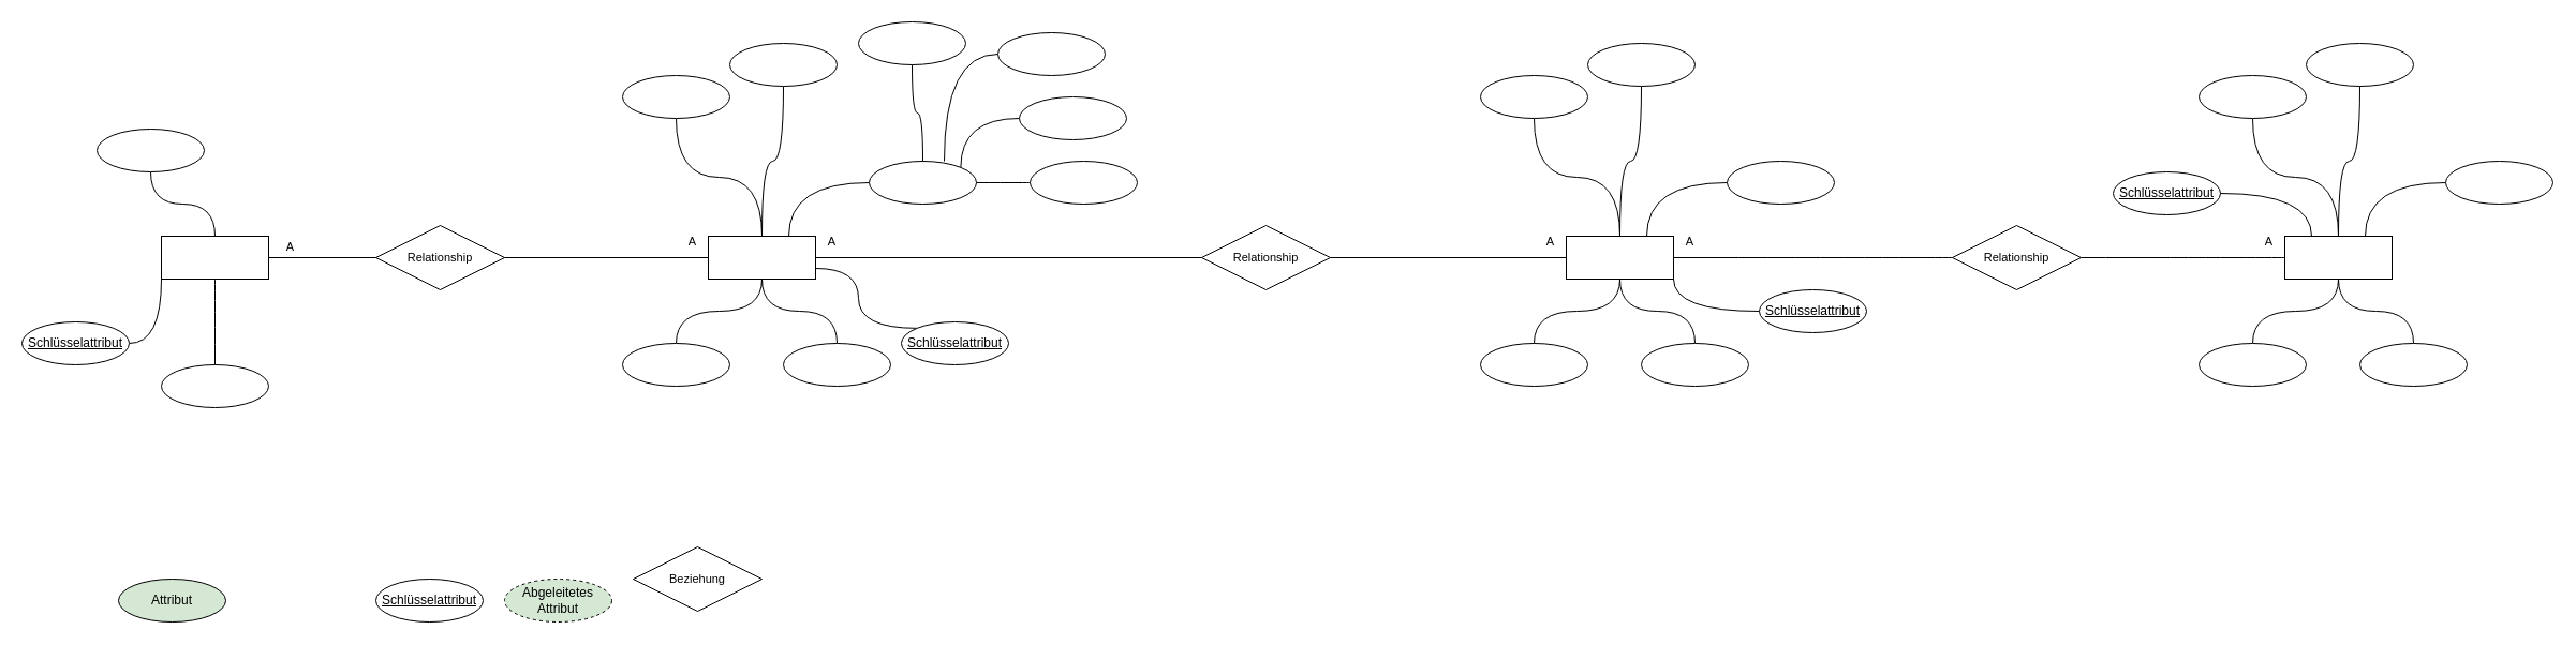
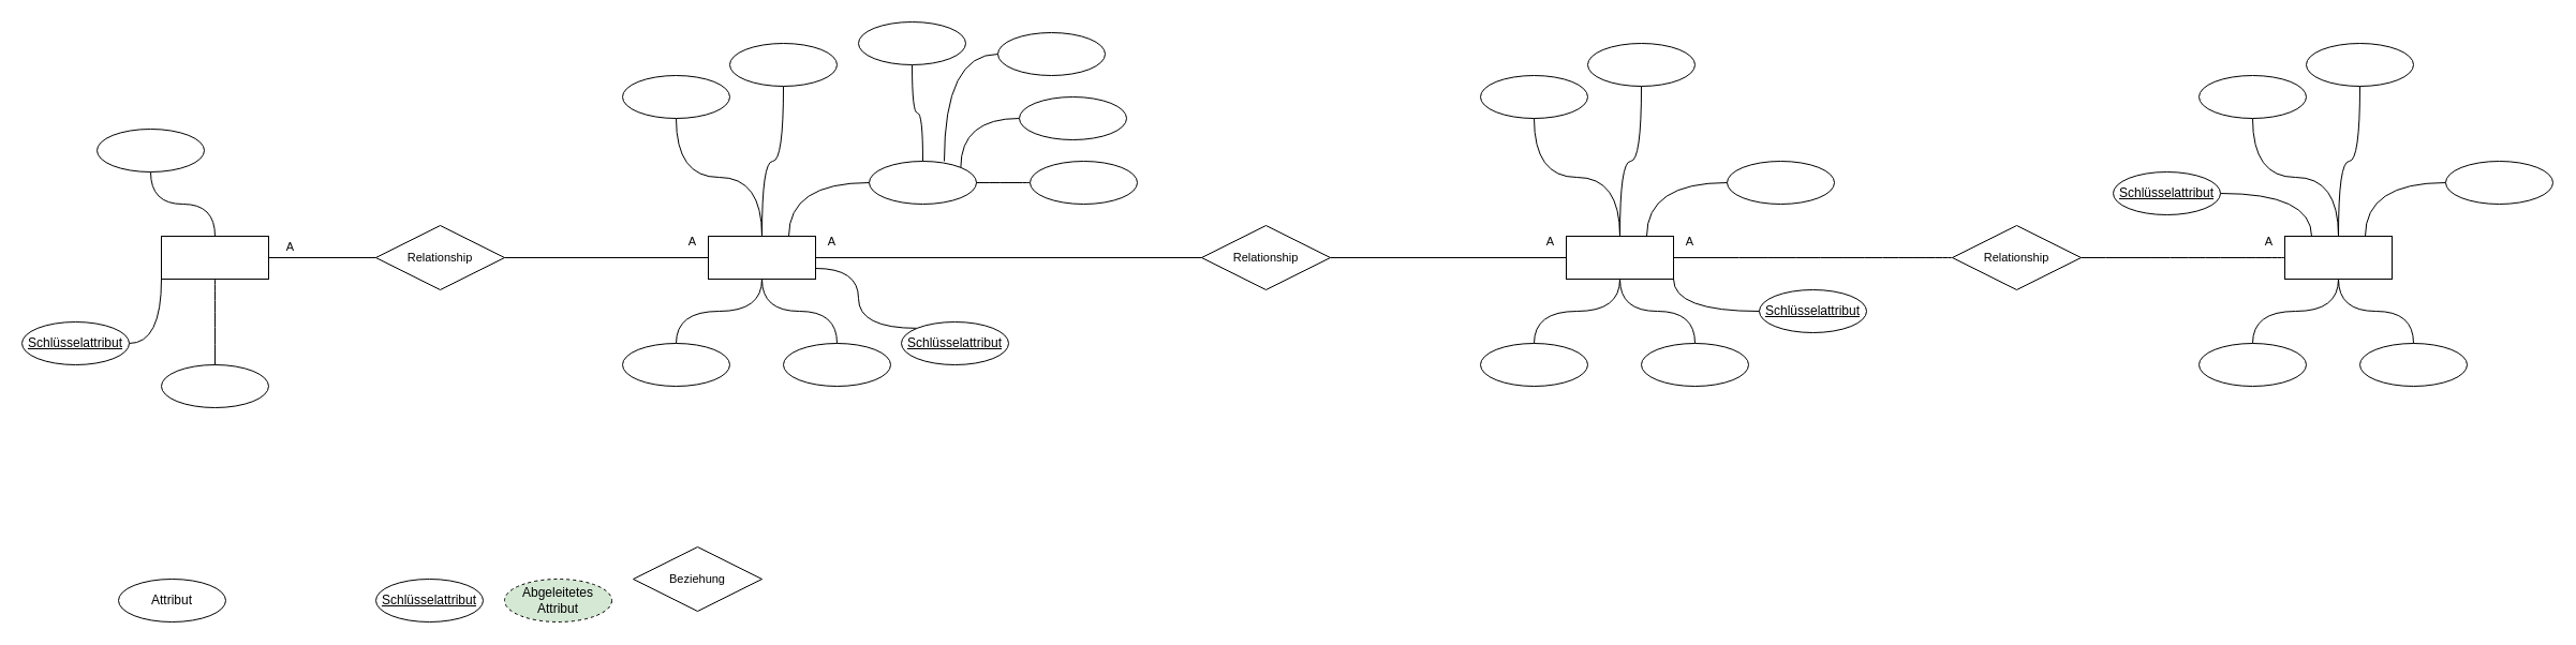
- <mxCell id="7" value="Attribut" style="ellipse;whiteSpace=wrap;html=1;align=center;fillColor=#d5e8d4;" vertex="1" parent="1"><mxGeometry x="110" y="540" width="100" height="40" as="geometry" /></mxCell>
+ <mxCell id="7" value="Attribut" style="ellipse;whiteSpace=wrap;html=1;align=center;" vertex="1" parent="1"><mxGeometry x="110" y="540" width="100" height="40" as="geometry" /></mxCell>
